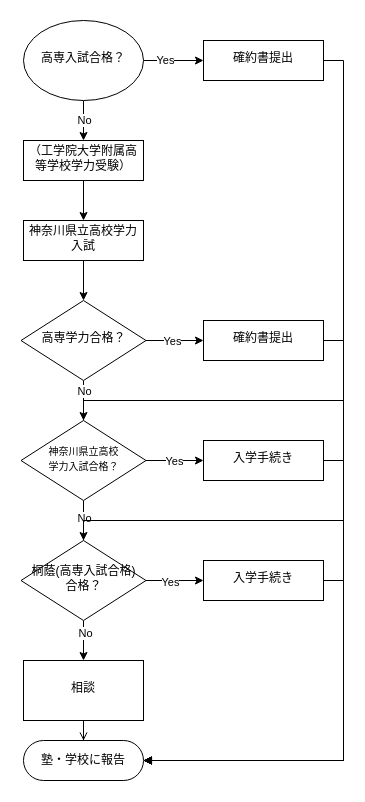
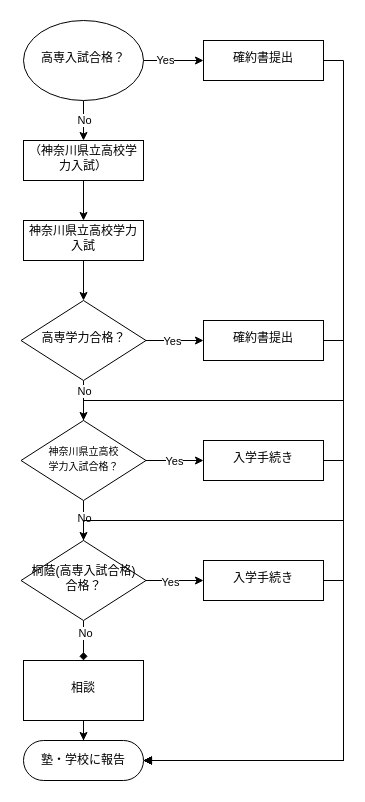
- <mxCell id="8" value="（工学院大学附属高等学校学力受験）" style="whiteSpace=wrap;html=1;shadow=0;strokeWidth=1;spacing=6;spacingTop=-4;" vertex="1" parent="1"><mxGeometry x="23" y="140" width="120" height="40" as="geometry" /></mxCell>
+ <mxCell id="8" value="（神奈川県立高校学力入試）" style="whiteSpace=wrap;html=1;shadow=0;strokeWidth=1;spacing=6;spacingTop=-4;" vertex="1" parent="1"><mxGeometry x="23" y="140" width="120" height="40" as="geometry" /></mxCell>
- <mxCell id="30" value="" style="edgeStyle=orthogonalEdgeStyle;rounded=0;orthogonalLoop=1;jettySize=auto;html=1;" edge="1" parent="1" source="33" target="36"><mxGeometry relative="1" as="geometry" /></mxCell>
+ <mxCell id="30" value="" style="edgeStyle=orthogonalEdgeStyle;rounded=0;orthogonalLoop=1;jettySize=auto;html=1;endArrow=diamond;" edge="1" parent="1" source="33" target="36"><mxGeometry relative="1" as="geometry" /></mxCell>
- <mxCell id="35" value="" style="edgeStyle=orthogonalEdgeStyle;rounded=0;orthogonalLoop=1;jettySize=auto;html=1;endArrow=open;" edge="1" parent="1" source="36" target="38"><mxGeometry relative="1" as="geometry" /></mxCell>
+ <mxCell id="35" value="" style="edgeStyle=orthogonalEdgeStyle;rounded=0;orthogonalLoop=1;jettySize=auto;html=1;" edge="1" parent="1" source="36" target="38"><mxGeometry relative="1" as="geometry" /></mxCell>
